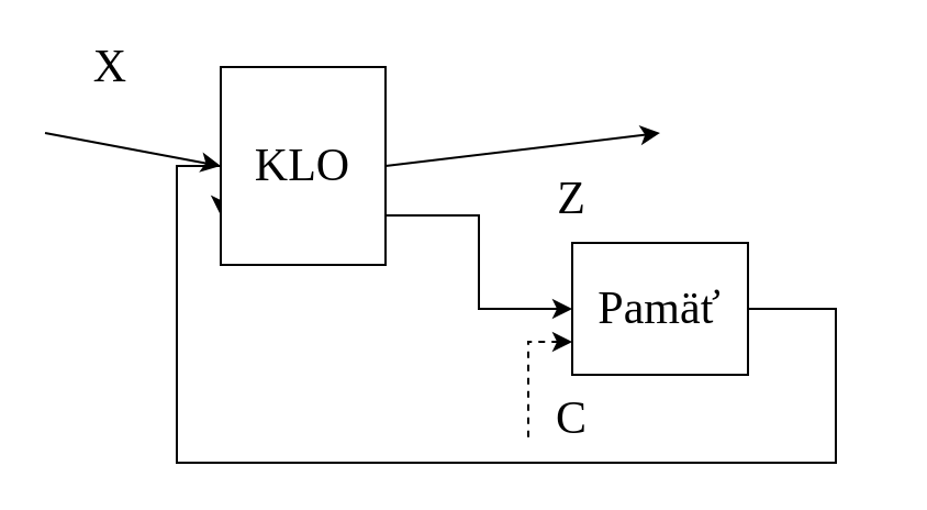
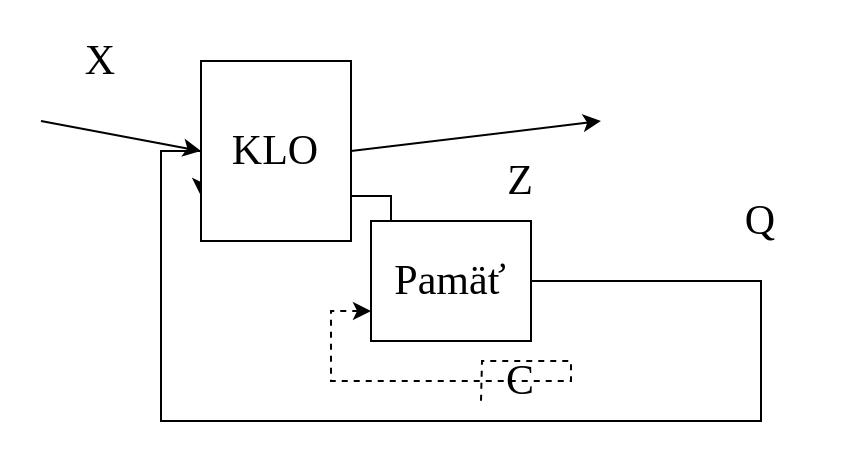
+ <mxCell id="11" value="Q" style="text;html=1;strokeColor=none;fillColor=none;align=center;verticalAlign=middle;whiteSpace=wrap;rounded=0;fontFamily=Ubuntu;fontSize=21;" vertex="1" parent="1"><mxGeometry x="360" y="100" width="40" height="20" as="geometry" /></mxCell>
- <mxCell id="8" value="Pamäť" style="rounded=0;whiteSpace=wrap;html=1;fontFamily=Ubuntu;fontSize=21;" vertex="1" parent="1"><mxGeometry x="260" y="110" width="80" height="60" as="geometry" /></mxCell>
+ <mxCell id="8" value="Pamäť" style="rounded=0;whiteSpace=wrap;html=1;fontFamily=Ubuntu;fontSize=21;" vertex="1" parent="1"><mxGeometry x="185" y="110" width="80" height="60" as="geometry" /></mxCell>
